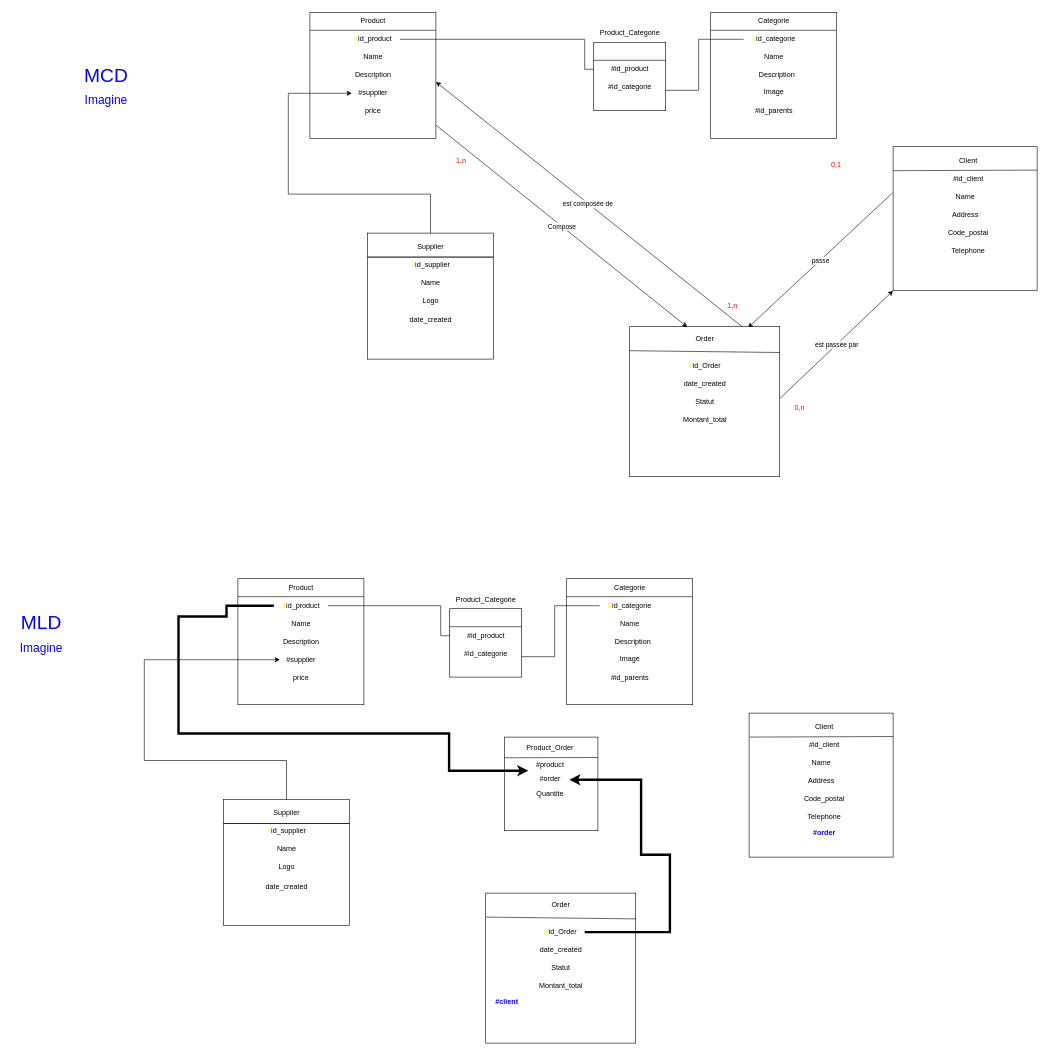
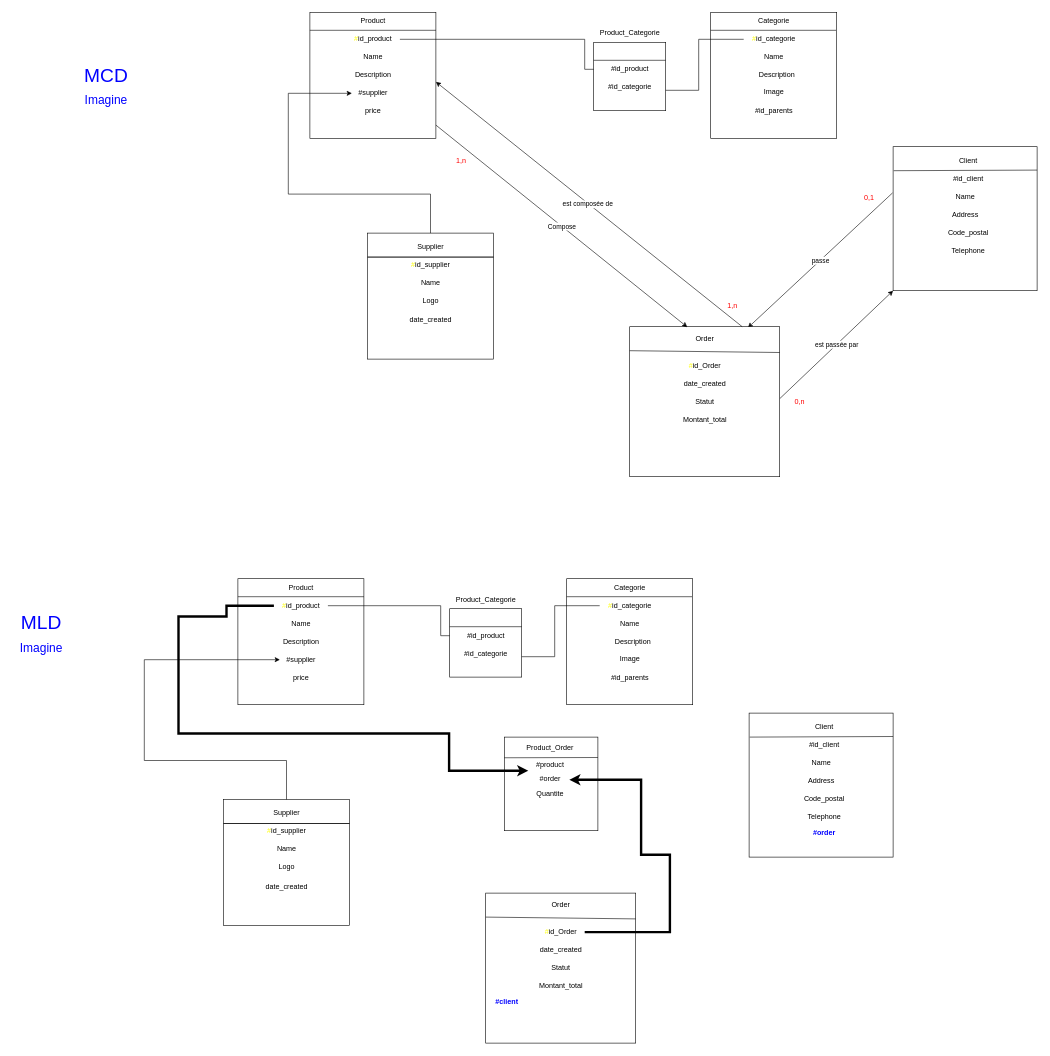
- <mxCell id="67" value="0,1" style="text;html=1;align=center;verticalAlign=middle;resizable=0;points=[];autosize=1;strokeColor=none;fillColor=none;fontColor=#FF0000;" parent="1" vertex="1"><mxGeometry x="1369" y="262" width="48" height="24" as="geometry" /></mxCell>
+ <mxCell id="67" value="0,1" style="text;html=1;align=center;verticalAlign=middle;resizable=0;points=[];autosize=1;strokeColor=none;fillColor=none;fontColor=#FF0000;" parent="1" vertex="1"><mxGeometry x="1424" y="317" width="48" height="24" as="geometry" /></mxCell>
- <mxCell id="65" value="0,n" style="text;html=1;align=center;verticalAlign=middle;resizable=0;points=[];autosize=1;strokeColor=none;fillColor=none;fontColor=#FF0000;" parent="4" vertex="1"><mxGeometry x="828" y="647" width="48" height="24" as="geometry" /></mxCell>
+ <mxCell id="65" value="0,n" style="text;html=1;align=center;verticalAlign=middle;resizable=0;points=[];autosize=1;strokeColor=none;fillColor=none;fontColor=#FF0000;" parent="4" vertex="1"><mxGeometry x="828" y="637" width="48" height="24" as="geometry" /></mxCell>
